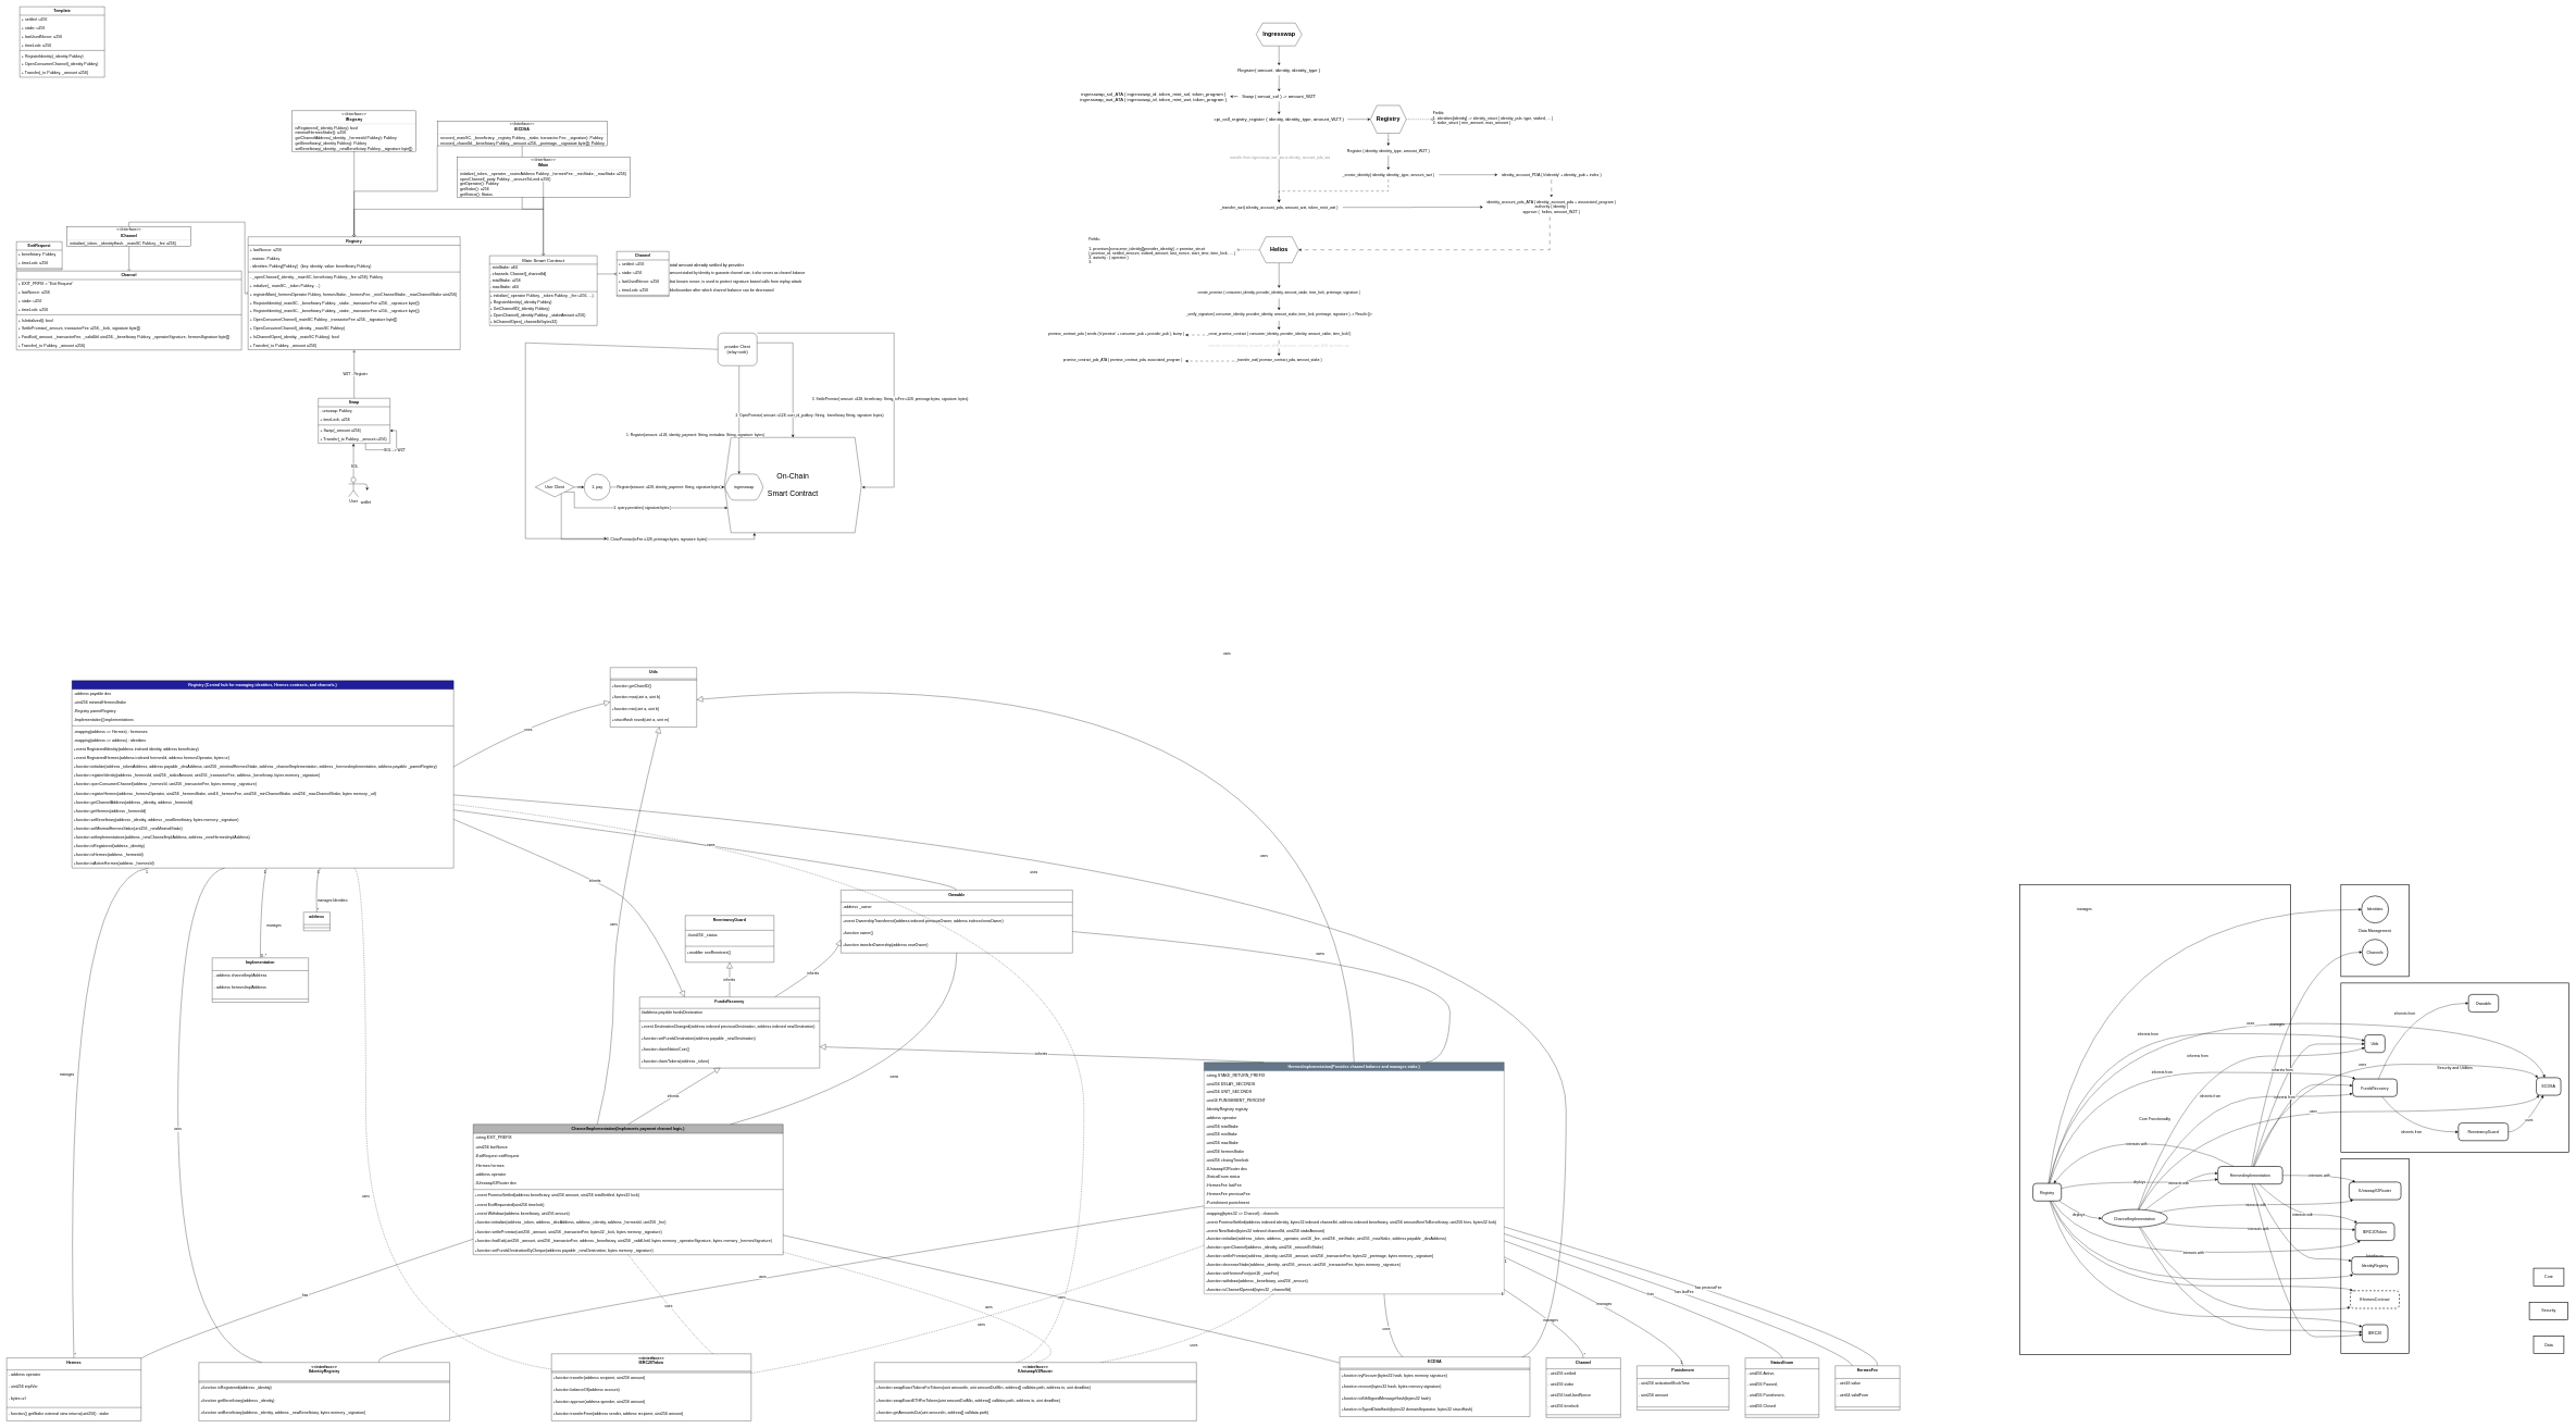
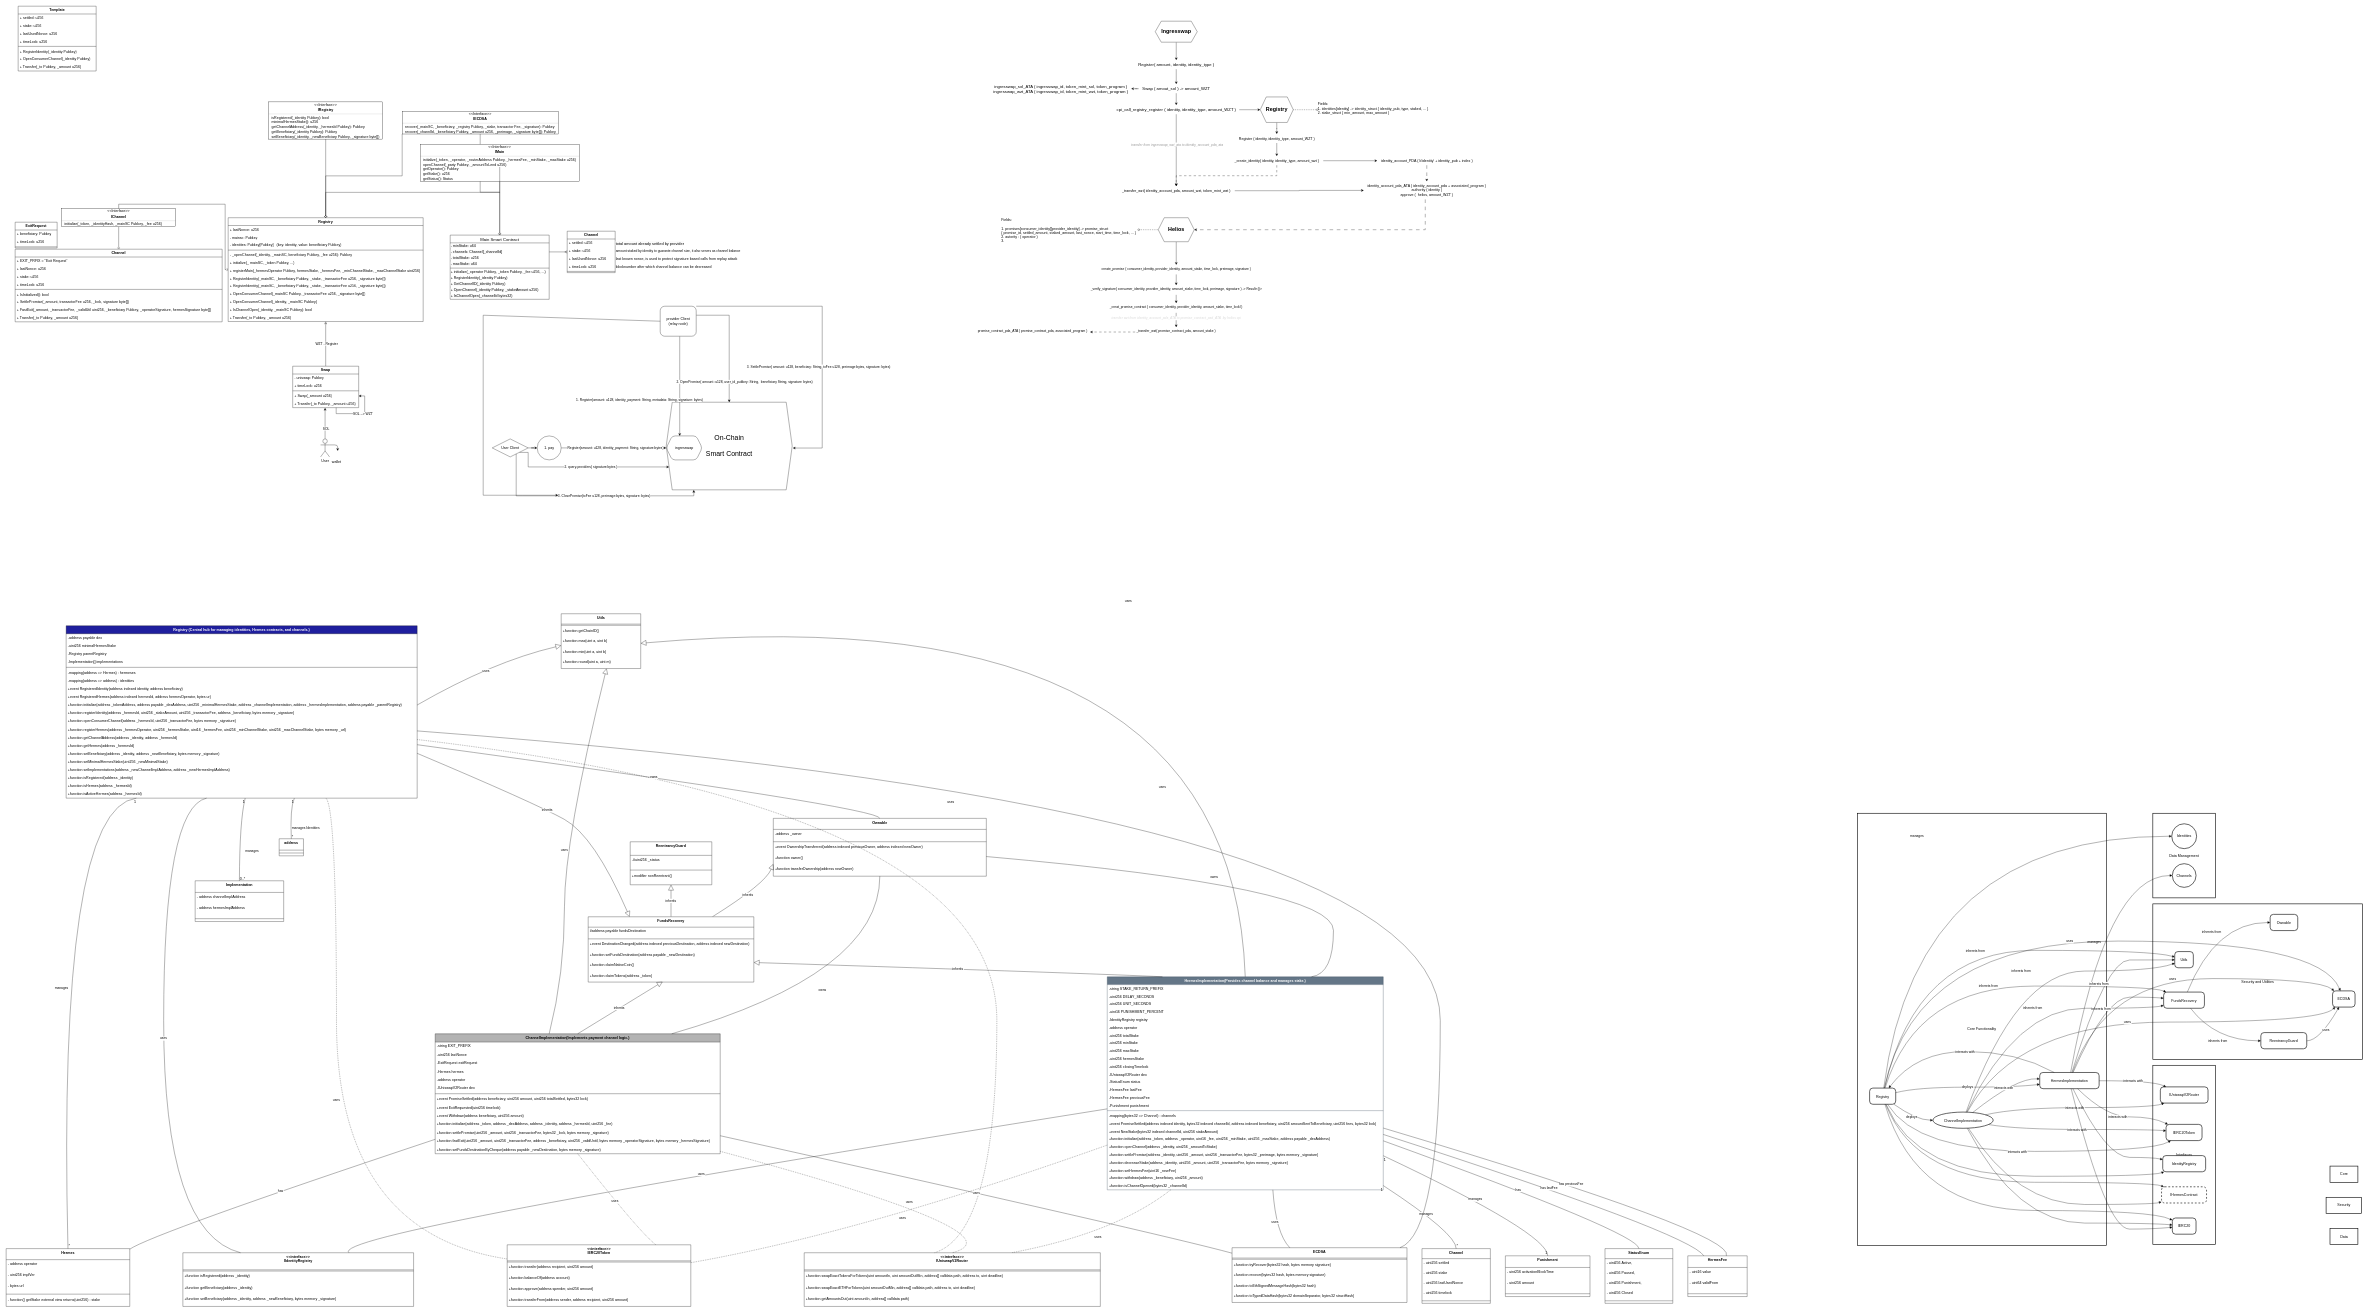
- <mxCell id="173" value="&lt;span style=&quot;font-size: 11px; text-wrap-mode: nowrap; background-color: rgb(255, 255, 255);&quot;&gt;promise_contract_pda ( seeds ( b'promise' + consumer_pub + provider_pub ), bump )&lt;/span&gt;" style="text;whiteSpace=wrap;html=1;align=center;" vertex="1" parent="1"><mxGeometry x="3210" y="1010" width="422.75" height="32" as="geometry" /></mxCell>
- <mxCell id="169" value="" style="edgeStyle=orthogonalEdgeStyle;rounded=0;orthogonalLoop=1;jettySize=auto;html=1;dashed=1;dashPattern=8 8;" edge="1" parent="1" source="172" target="173"><mxGeometry relative="1" as="geometry" /></mxCell>
- <mxCell id="312" value="+structHash round(uint a, uint m)" style="text;strokeColor=none;fillColor=none;align=left;verticalAlign=top;spacingLeft=4;spacingRight=4;overflow=hidden;rotatable=0;points=[[0,0.5],[1,0.5]];portConstraint=eastwest;" parent="307" vertex="1"><mxGeometry y="147.545" width="265" height="35" as="geometry" /></mxCell>
+ <mxCell id="312" value="+function round(uint a, uint m)" style="text;strokeColor=none;fillColor=none;align=left;verticalAlign=top;spacingLeft=4;spacingRight=4;overflow=hidden;rotatable=0;points=[[0,0.5],[1,0.5]];portConstraint=eastwest;" parent="307" vertex="1"><mxGeometry y="147.545" width="265" height="35" as="geometry" /></mxCell>
